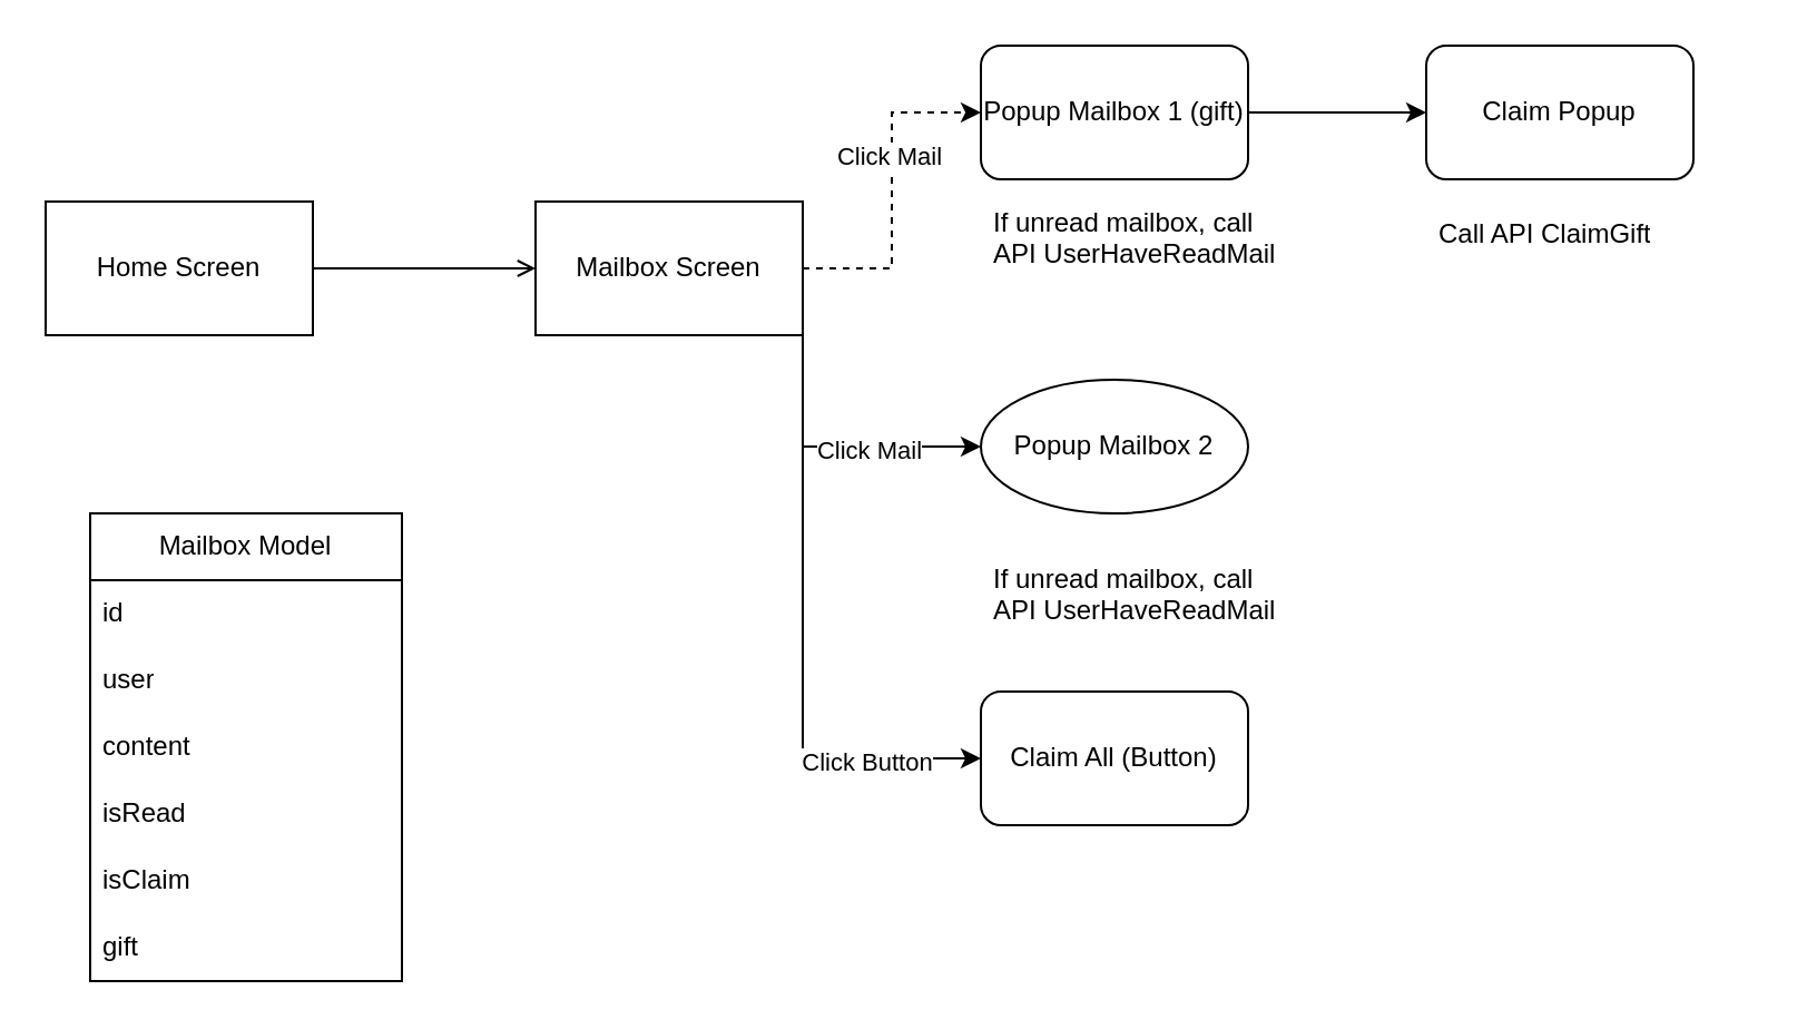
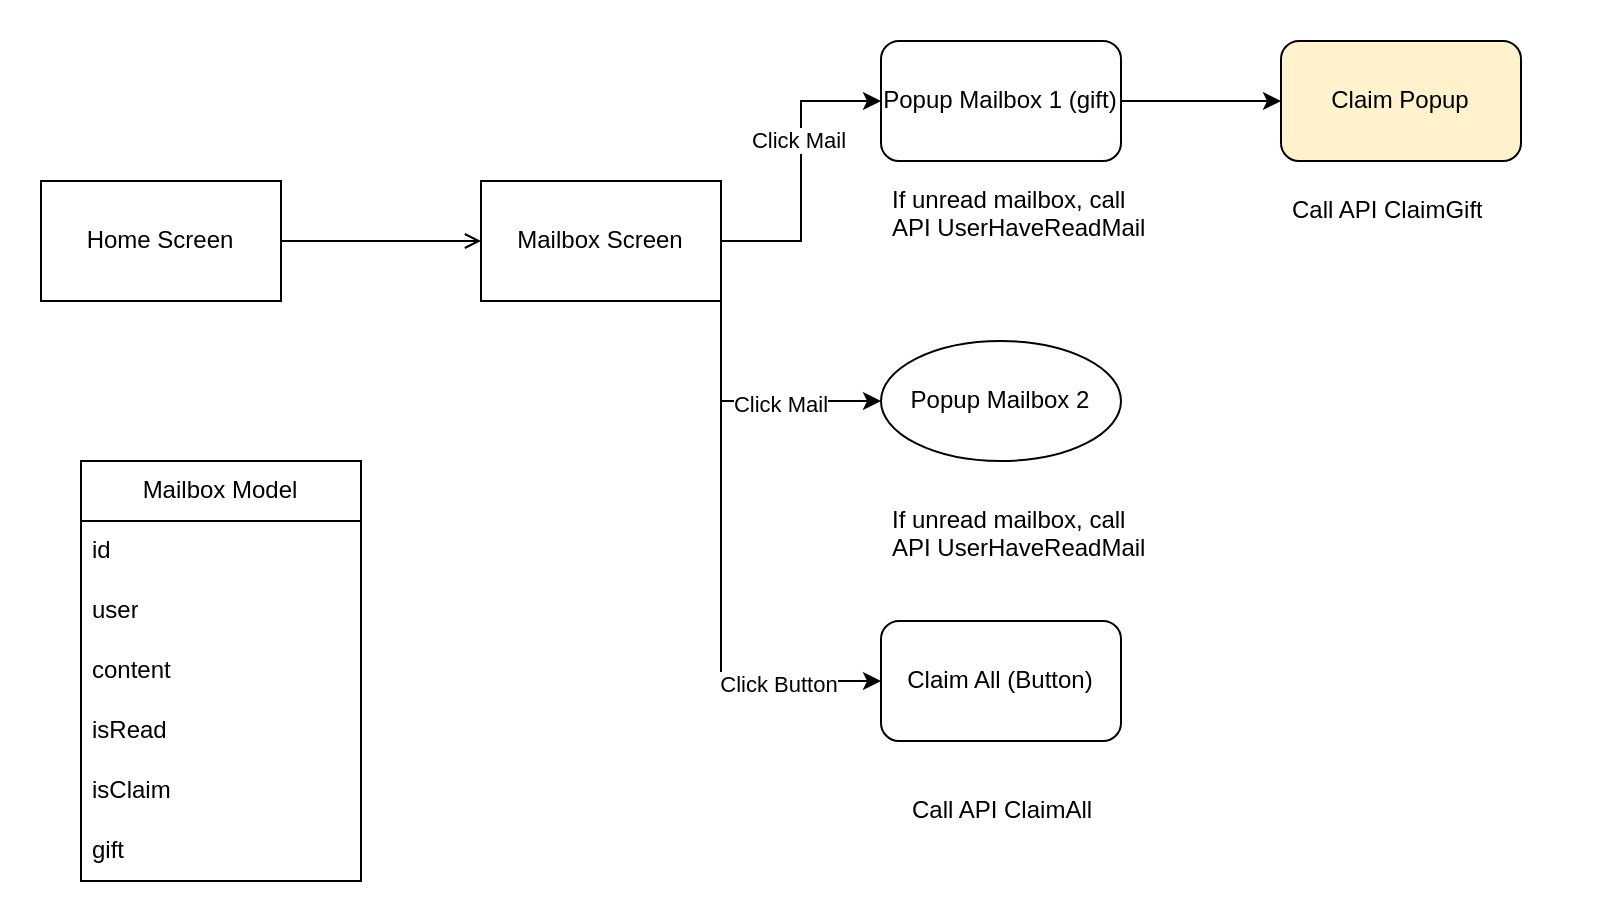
- <mxCell id="13" value="Claim Popup" style="rounded=1;whiteSpace=wrap;html=1;" vertex="1" parent="1"><mxGeometry x="640" y="20" width="120" height="60" as="geometry" /></mxCell>
+ <mxCell id="13" value="Claim Popup" style="rounded=1;whiteSpace=wrap;html=1;fillColor=#fff2cc;" vertex="1" parent="1"><mxGeometry x="640" y="20" width="120" height="60" as="geometry" /></mxCell>
- <mxCell id="3" style="edgeStyle=orthogonalEdgeStyle;rounded=0;orthogonalLoop=1;jettySize=auto;html=1;exitX=1;exitY=0.5;exitDx=0;exitDy=0;entryX=0;entryY=0.5;entryDx=0;entryDy=0;dashed=1;" edge="1" parent="1" source="9" target="11"><mxGeometry relative="1" as="geometry" /></mxCell>
+ <mxCell id="3" style="edgeStyle=orthogonalEdgeStyle;rounded=0;orthogonalLoop=1;jettySize=auto;html=1;exitX=1;exitY=0.5;exitDx=0;exitDy=0;entryX=0;entryY=0.5;entryDx=0;entryDy=0;" edge="1" parent="1" source="9" target="11"><mxGeometry relative="1" as="geometry" /></mxCell>
+ <mxCell id="17" value="Call API ClaimAll" style="text;strokeColor=none;fillColor=none;align=left;verticalAlign=middle;spacingLeft=4;spacingRight=4;overflow=hidden;points=[[0,0.5],[1,0.5]];portConstraint=eastwest;rotatable=0;whiteSpace=wrap;html=1;" vertex="1" parent="1"><mxGeometry x="450" y="390" width="145" height="30" as="geometry" /></mxCell>
